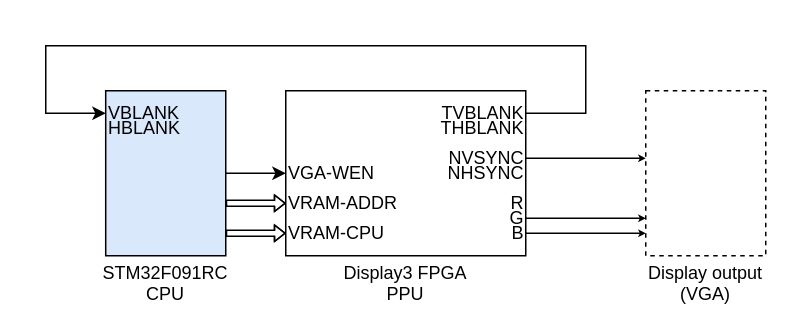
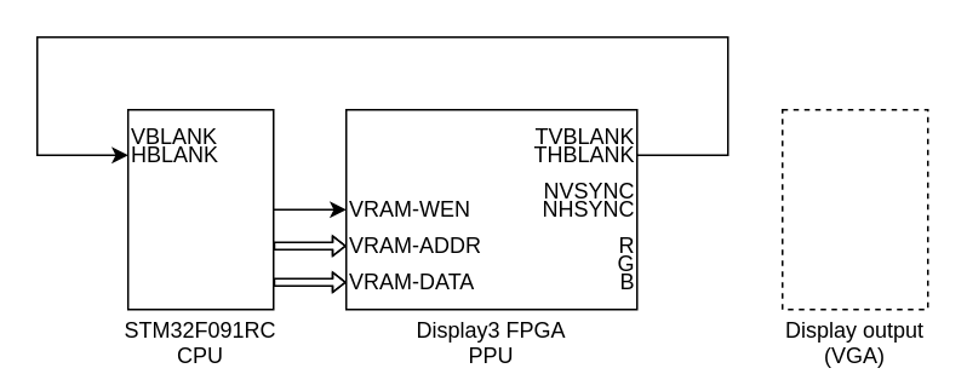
+ <mxCell id="27" style="edgeStyle=orthogonalEdgeStyle;rounded=0;orthogonalLoop=1;jettySize=auto;html=1;entryX=0;entryY=0.5;entryDx=0;entryDy=0;strokeWidth=1;endSize=6;" parent="1" source="23" target="24" edge="1"><mxGeometry relative="1" as="geometry"><Array as="points"><mxPoint x="400" y="85" /><mxPoint x="400" y="20" /><mxPoint x="20" y="20" /><mxPoint x="20" y="85" /></Array></mxGeometry></mxCell>
- <mxCell id="26" style="edgeStyle=orthogonalEdgeStyle;rounded=0;orthogonalLoop=1;jettySize=auto;html=1;entryX=0;entryY=0.5;entryDx=0;entryDy=0;" parent="1" source="22" target="25" edge="1"><mxGeometry relative="1" as="geometry"><Array as="points"><mxPoint x="390" y="75" /><mxPoint x="390" y="30" /><mxPoint x="30" y="30" /><mxPoint x="30" y="75" /></Array></mxGeometry></mxCell>
- <mxCell id="7" style="edgeStyle=orthogonalEdgeStyle;rounded=0;orthogonalLoop=1;jettySize=auto;html=1;endSize=2;" parent="1" source="19" target="3" edge="1"><mxGeometry relative="1" as="geometry"><Array as="points"><mxPoint x="400" y="105" /><mxPoint x="400" y="105" /></Array><mxPoint x="360" y="110" as="sourcePoint" /></mxGeometry></mxCell>
- <mxCell id="5" value="STM32F091RC&lt;br&gt;CPU" style="rounded=0;whiteSpace=wrap;html=1;spacingLeft=-50;spacingRight=-50;spacing=0;labelPosition=center;verticalLabelPosition=bottom;align=center;verticalAlign=top;fillColor=#dae8fc;" parent="1" vertex="1"><mxGeometry x="69.97" y="60" width="80.03" height="110" as="geometry" /></mxCell>
+ <mxCell id="5" value="STM32F091RC&lt;br&gt;CPU" style="rounded=0;whiteSpace=wrap;html=1;spacingLeft=-50;spacingRight=-50;spacing=0;labelPosition=center;verticalLabelPosition=bottom;align=center;verticalAlign=top;" parent="1" vertex="1"><mxGeometry x="69.97" y="60" width="80.03" height="110" as="geometry" /></mxCell>
- <mxCell id="13" value="VGA-WEN" style="text;html=1;strokeColor=none;fillColor=none;align=left;verticalAlign=middle;whiteSpace=wrap;rounded=0;spacing=0;spacingRight=-100;spacingLeft=2;" parent="1" vertex="1"><mxGeometry x="190" y="110" height="10" as="geometry" /></mxCell>
+ <mxCell id="13" value="VRAM-WEN" style="text;html=1;strokeColor=none;fillColor=none;align=left;verticalAlign=middle;whiteSpace=wrap;rounded=0;spacing=0;spacingRight=-100;spacingLeft=2;" parent="1" vertex="1"><mxGeometry x="190" y="110" height="10" as="geometry" /></mxCell>
- <mxCell id="8" style="edgeStyle=orthogonalEdgeStyle;rounded=0;orthogonalLoop=1;jettySize=auto;html=1;endSize=2;" parent="1" source="15" target="3" edge="1"><mxGeometry relative="1" as="geometry"><Array as="points"><mxPoint x="370" y="145" /><mxPoint x="370" y="145" /></Array></mxGeometry></mxCell>
- <mxCell id="11" value="VRAM-CPU" style="text;html=1;strokeColor=none;fillColor=none;align=left;verticalAlign=middle;whiteSpace=wrap;rounded=0;spacing=0;spacingRight=-100;spacingLeft=2;" parent="1" vertex="1"><mxGeometry x="190" y="150" height="10" as="geometry" /></mxCell>
+ <mxCell id="11" value="VRAM-DATA" style="text;html=1;strokeColor=none;fillColor=none;align=left;verticalAlign=middle;whiteSpace=wrap;rounded=0;spacing=0;spacingRight=-100;spacingLeft=2;" parent="1" vertex="1"><mxGeometry x="190" y="150" height="10" as="geometry" /></mxCell>
- <mxCell id="10" style="edgeStyle=orthogonalEdgeStyle;rounded=0;orthogonalLoop=1;jettySize=auto;html=1;endSize=2;" parent="1" source="16" target="3" edge="1"><mxGeometry relative="1" as="geometry"><Array as="points"><mxPoint x="370" y="155" /><mxPoint x="370" y="155" /></Array></mxGeometry></mxCell>
